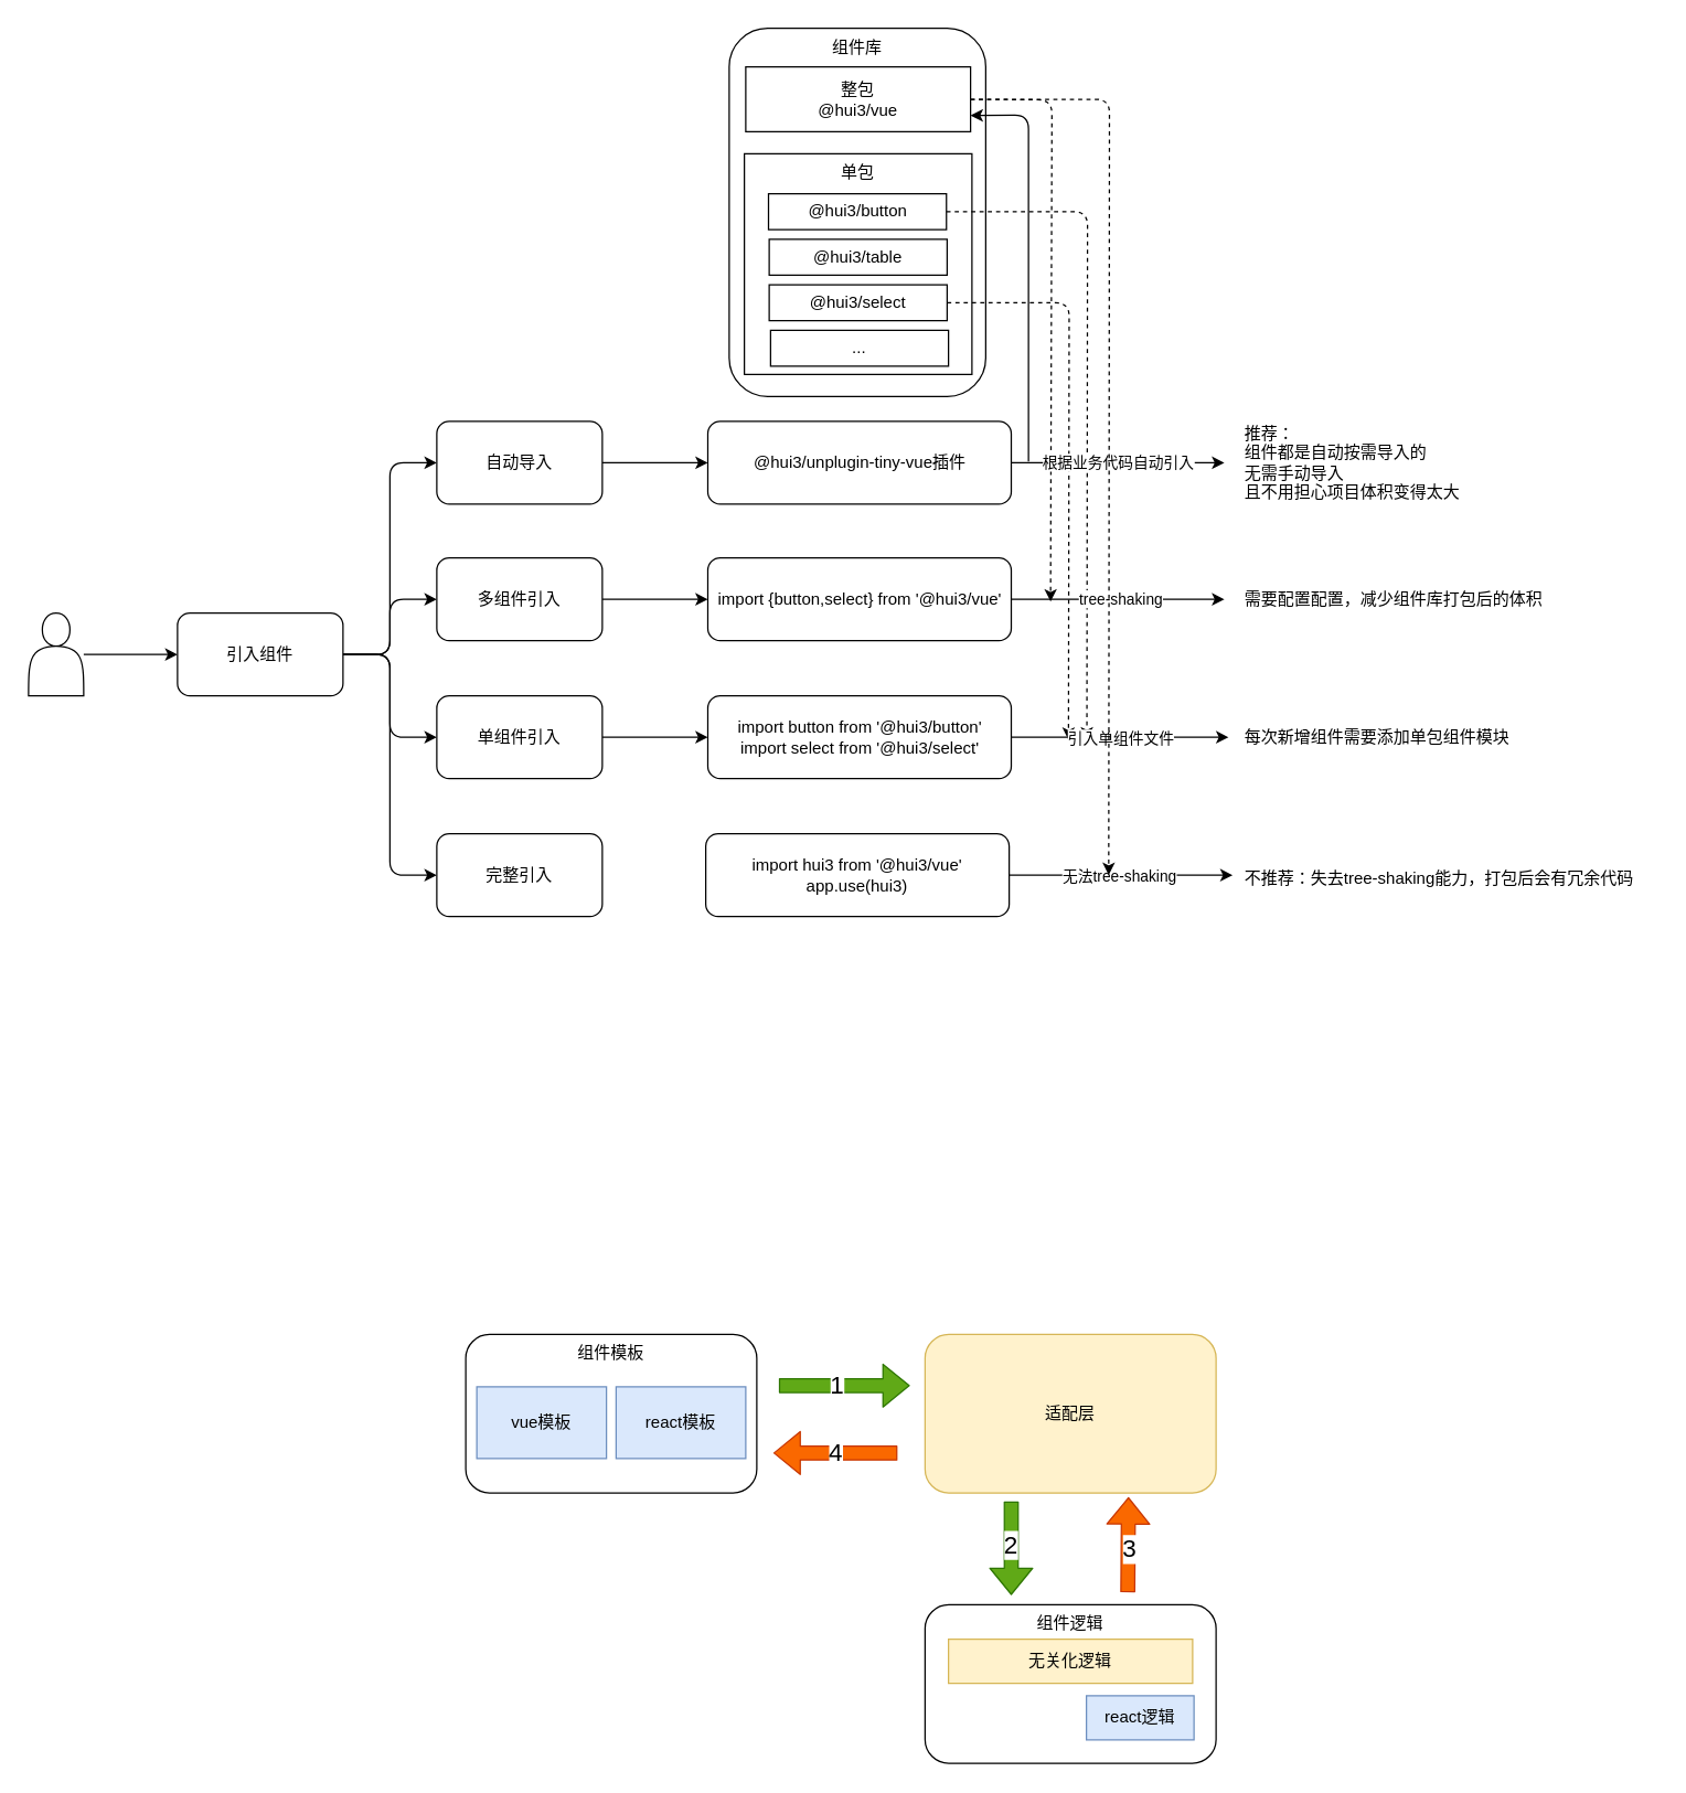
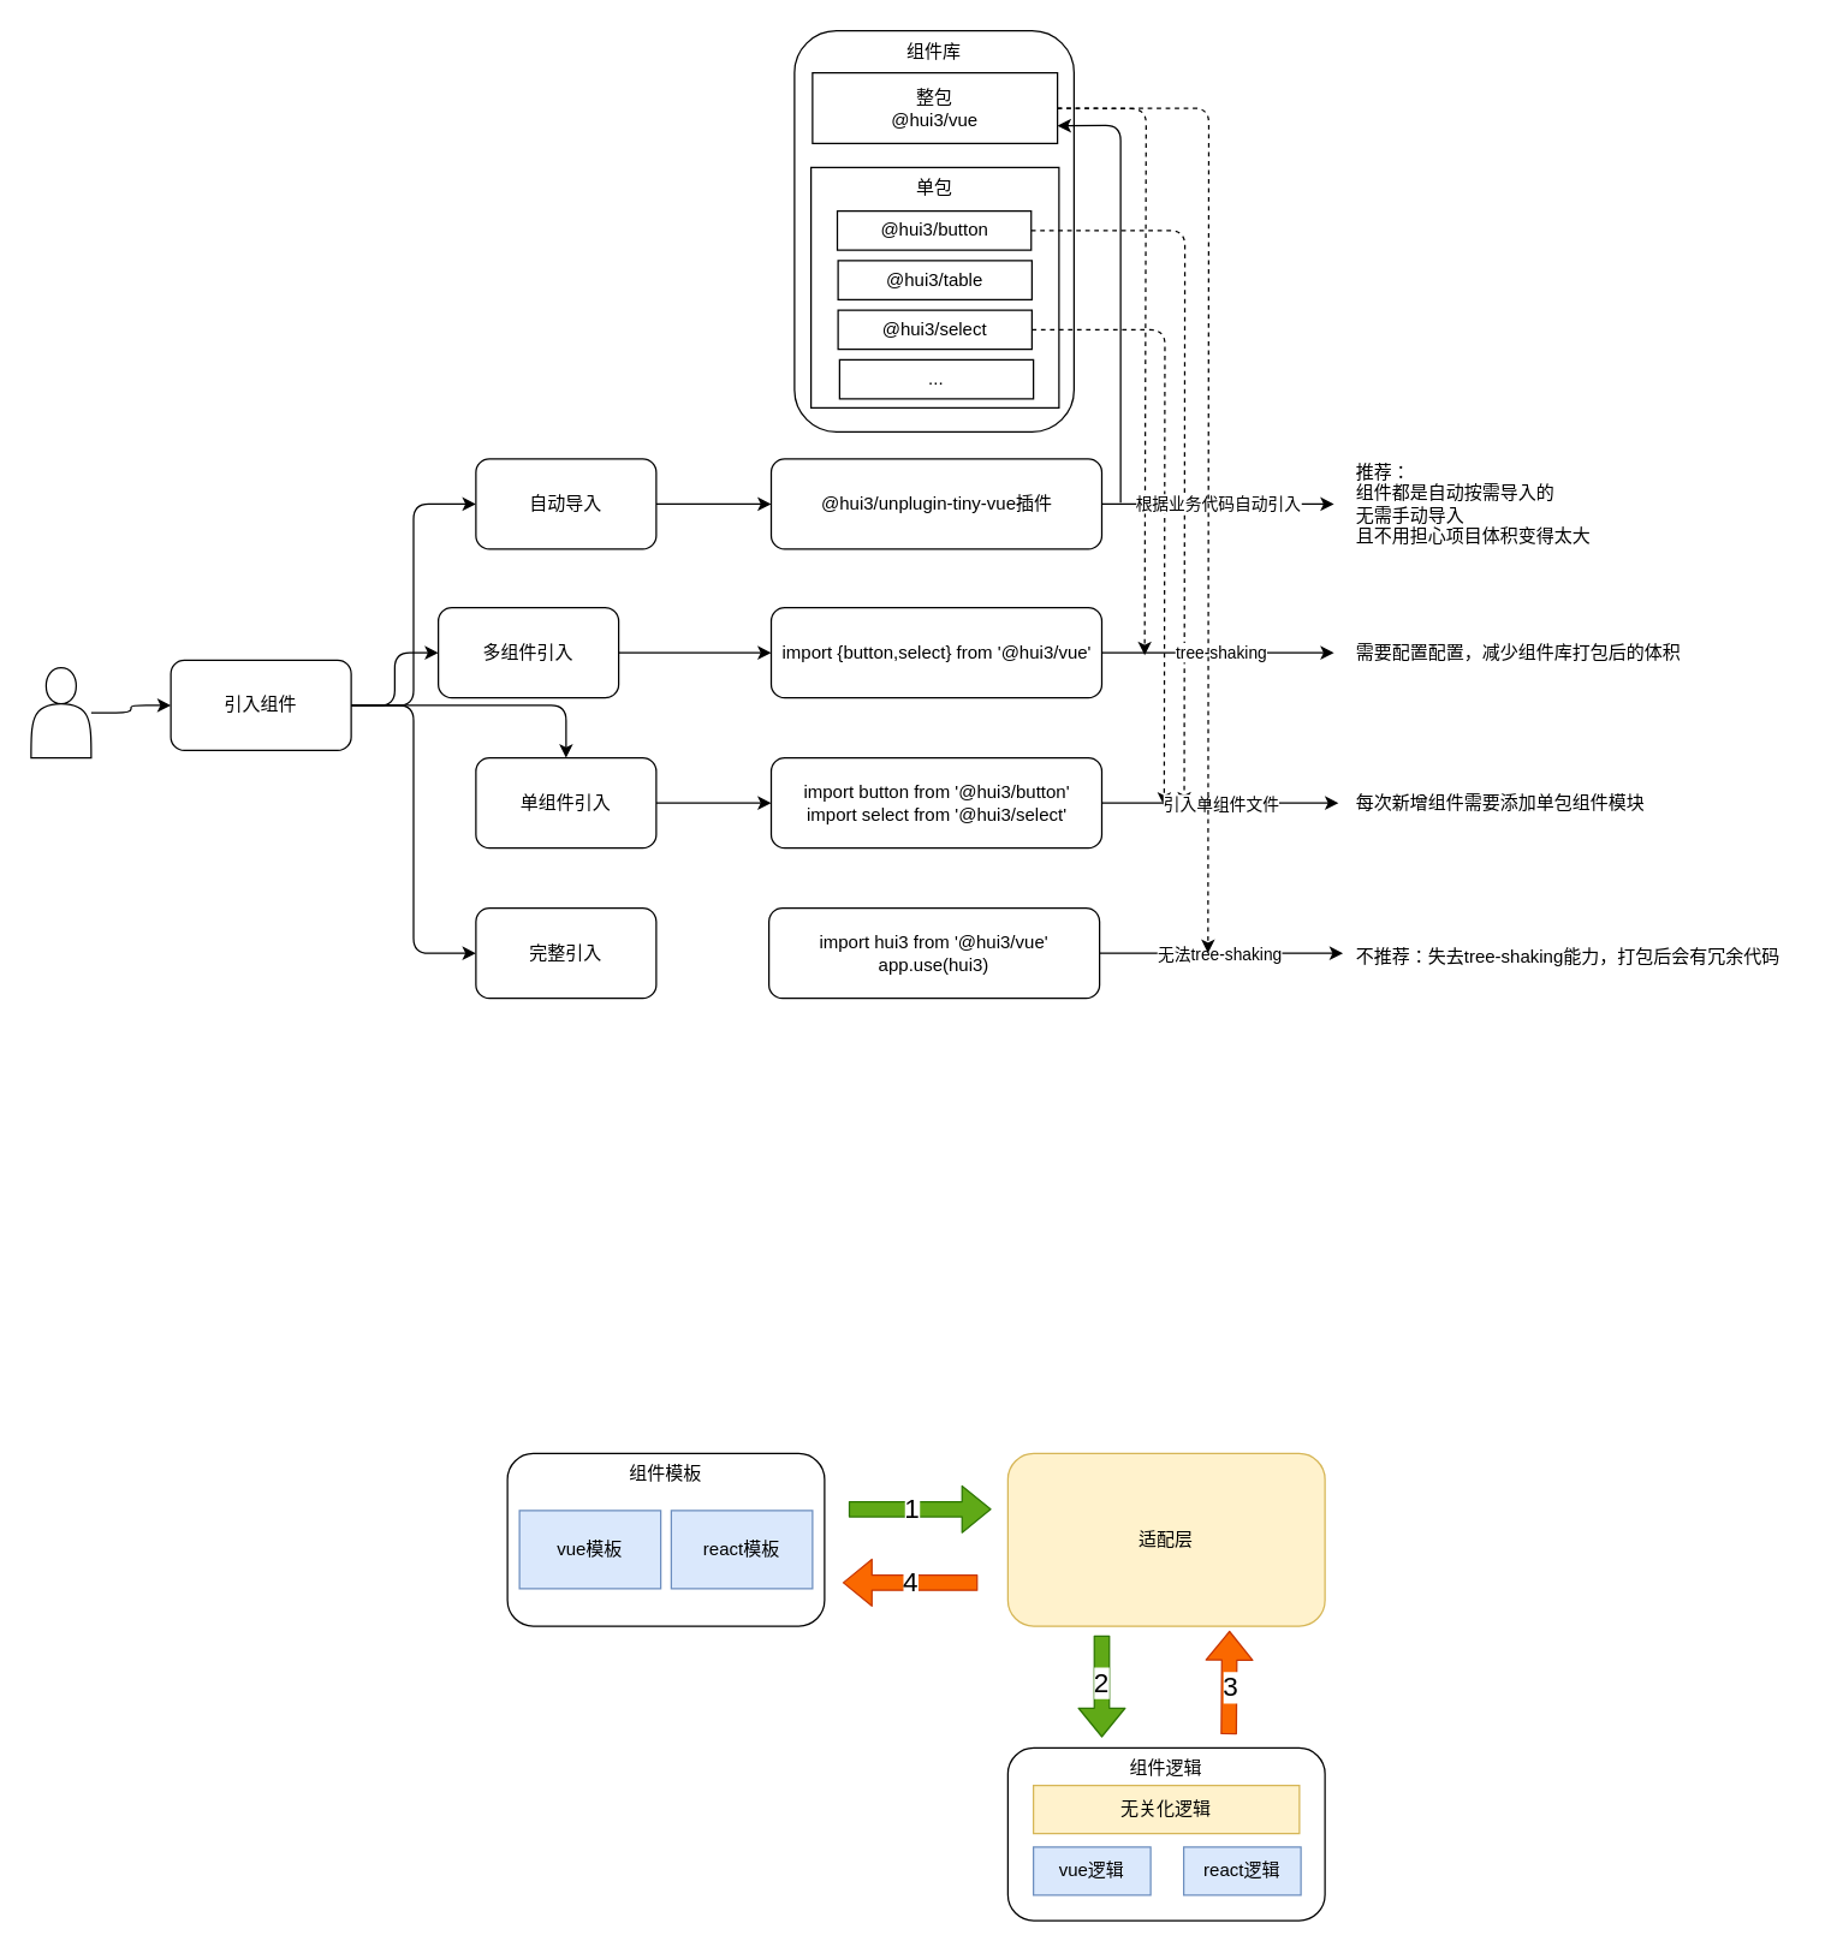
- <mxCell id="12" value="多组件引入" style="whiteSpace=wrap;html=1;rounded=1;" vertex="1" parent="1"><mxGeometry x="316" y="404" width="120" height="60" as="geometry" /></mxCell>
+ <mxCell id="12" value="多组件引入" style="whiteSpace=wrap;html=1;rounded=1;" vertex="1" parent="1"><mxGeometry x="291" y="404" width="120" height="60" as="geometry" /></mxCell>
- <mxCell id="8" value="引入组件" style="whiteSpace=wrap;html=1;rounded=1;" vertex="1" parent="1"><mxGeometry x="128" y="444" width="120" height="60" as="geometry" /></mxCell>
+ <mxCell id="8" value="引入组件" style="whiteSpace=wrap;html=1;rounded=1;" vertex="1" parent="1"><mxGeometry x="113" y="439" width="120" height="60" as="geometry" /></mxCell>
+ <mxCell id="49" value="vue逻辑" style="rounded=0;whiteSpace=wrap;html=1;fillColor=#dae8fc;strokeColor=#6c8ebf;" vertex="1" parent="1"><mxGeometry x="687" y="1229" width="78" height="32" as="geometry" /></mxCell>
